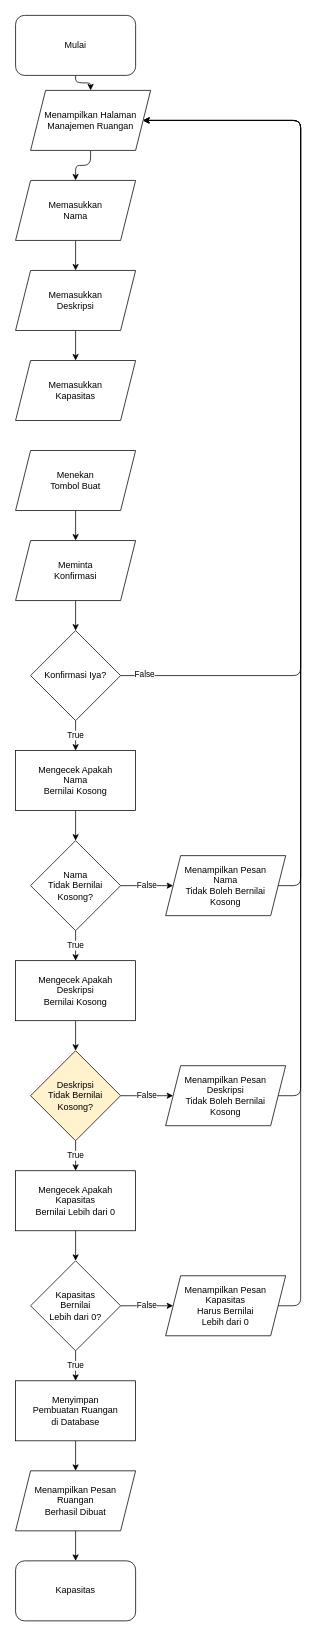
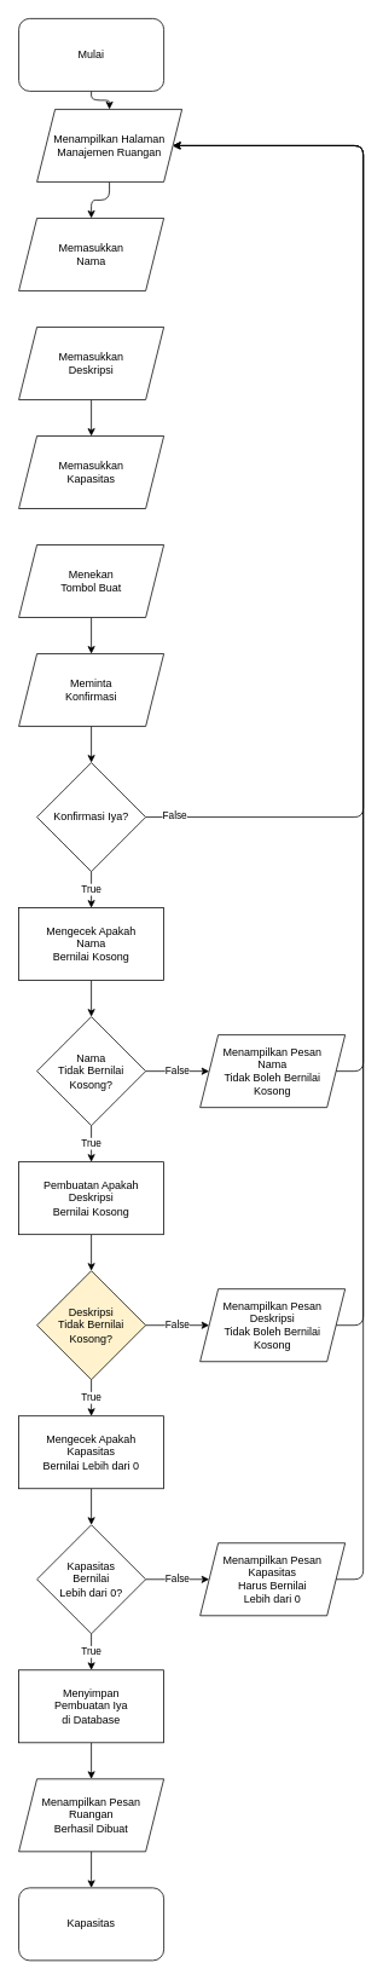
- <mxCell id="6" style="edgeStyle=orthogonalEdgeStyle;html=1;entryX=0.5;entryY=0;entryDx=0;entryDy=0;" parent="1" source="7" target="9" edge="1"><mxGeometry relative="1" as="geometry" /></mxCell>
- <mxCell id="26" value="Mengecek Apakah&lt;br&gt;Deskripsi&lt;br&gt;Bernilai Kosong" style="rounded=0;whiteSpace=wrap;html=1;" parent="1" vertex="1"><mxGeometry x="20" y="1280" width="160" height="80" as="geometry" /></mxCell>
+ <mxCell id="26" value="Pembuatan Apakah&lt;br&gt;Deskripsi&lt;br&gt;Bernilai Kosong" style="rounded=0;whiteSpace=wrap;html=1;" parent="1" vertex="1"><mxGeometry x="20" y="1280" width="160" height="80" as="geometry" /></mxCell>
- <mxCell id="33" value="Menyimpan&lt;br&gt;Pembuatan Ruangan&lt;br&gt;di Database" style="rounded=0;whiteSpace=wrap;html=1;" parent="1" vertex="1"><mxGeometry x="20" y="1840" width="160" height="80" as="geometry" /></mxCell>
+ <mxCell id="33" value="Menyimpan&lt;br&gt;Pembuatan Iya&lt;br&gt;di Database" style="rounded=0;whiteSpace=wrap;html=1;" parent="1" vertex="1"><mxGeometry x="20" y="1840" width="160" height="80" as="geometry" /></mxCell>
